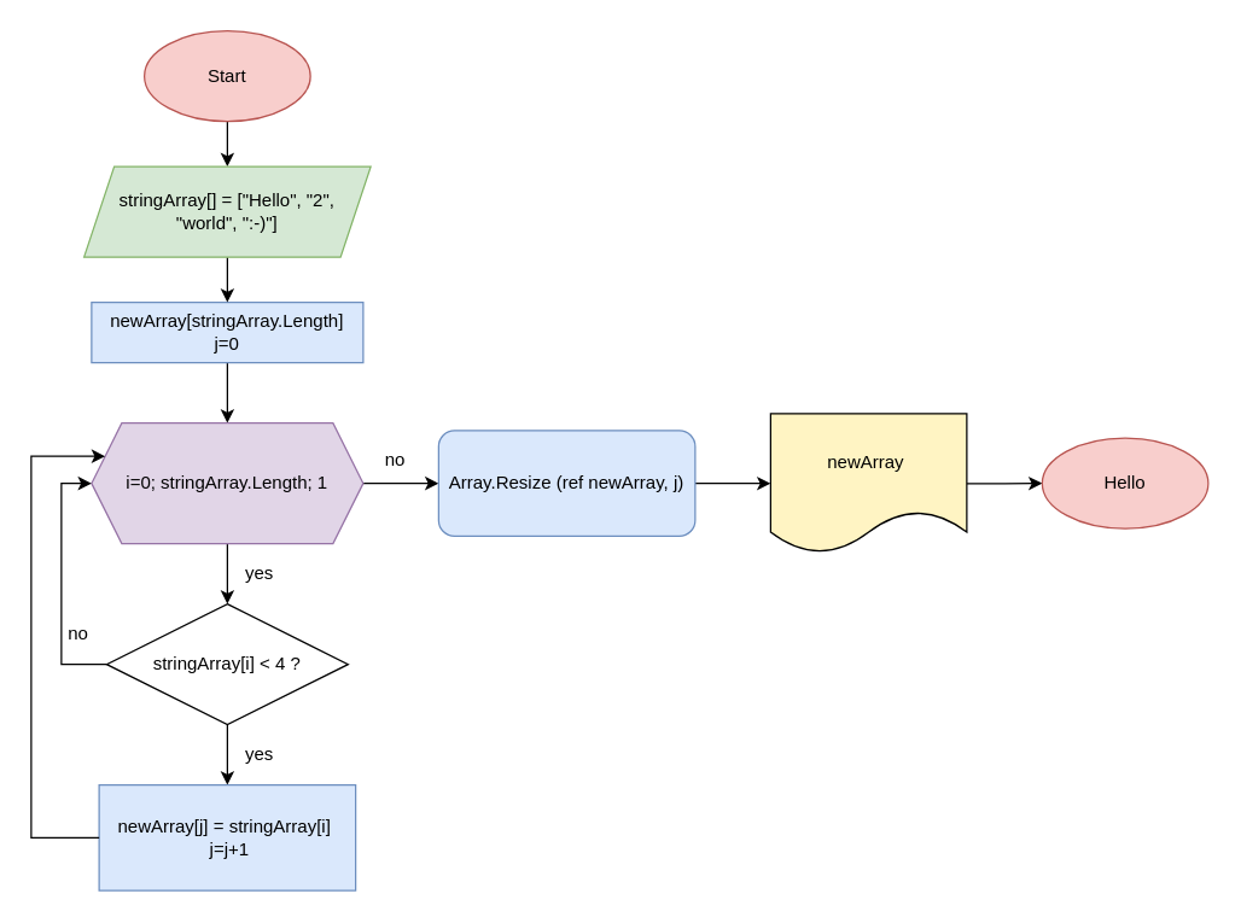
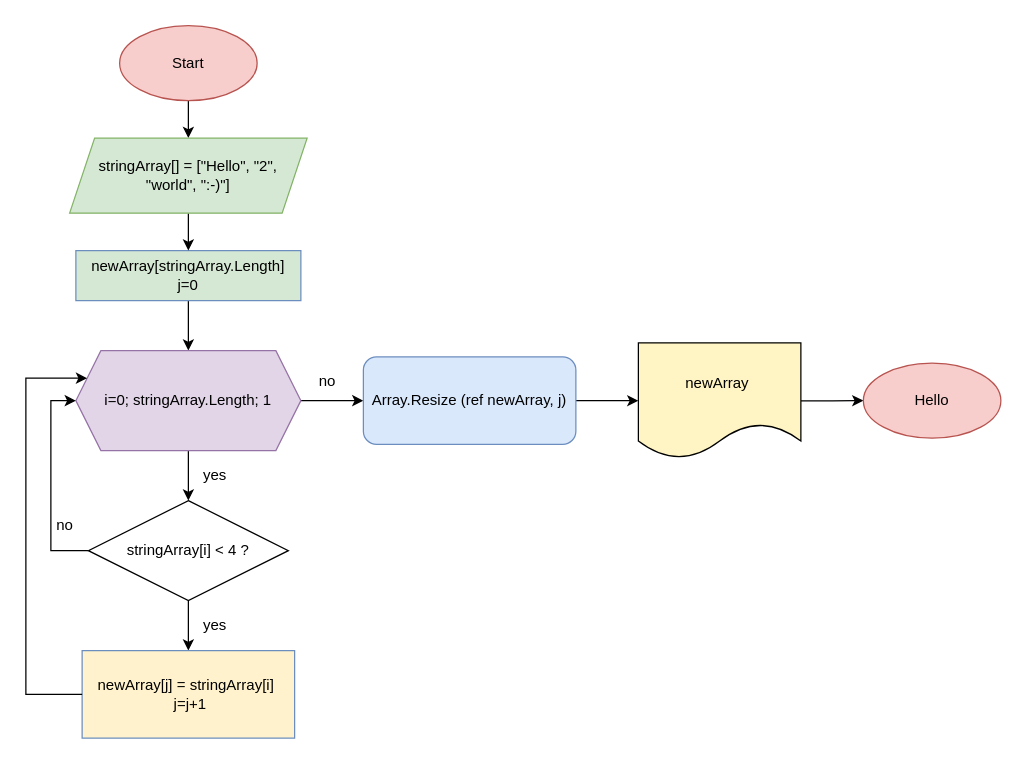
- <mxCell id="5" value="&lt;font color=&quot;#000000&quot;&gt;newArray[stringArray.Length]&lt;br&gt;j=0&lt;/font&gt;" style="rounded=0;whiteSpace=wrap;html=1;fillColor=#dae8fc;strokeColor=#6c8ebf;" parent="1" vertex="1"><mxGeometry x="60" y="200" width="180" height="40" as="geometry" /></mxCell>
+ <mxCell id="5" value="&lt;font color=&quot;#000000&quot;&gt;newArray[stringArray.Length]&lt;br&gt;j=0&lt;/font&gt;" style="rounded=0;whiteSpace=wrap;html=1;fillColor=#d5e8d4;strokeColor=#6c8ebf;" parent="1" vertex="1"><mxGeometry x="60" y="200" width="180" height="40" as="geometry" /></mxCell>
- <mxCell id="13" value="newArray[j] = stringArray[i]&amp;nbsp;&lt;br&gt;&amp;nbsp;j=j+1" style="rounded=0;whiteSpace=wrap;html=1;fillColor=#dae8fc;strokeColor=#6c8ebf;fontColor=#000000;" parent="1" vertex="1"><mxGeometry x="65" y="520" width="170" height="70" as="geometry" /></mxCell>
+ <mxCell id="13" value="newArray[j] = stringArray[i]&amp;nbsp;&lt;br&gt;&amp;nbsp;j=j+1" style="rounded=0;whiteSpace=wrap;html=1;fillColor=#fff2cc;strokeColor=#6c8ebf;fontColor=#000000;" parent="1" vertex="1"><mxGeometry x="65" y="520" width="170" height="70" as="geometry" /></mxCell>
